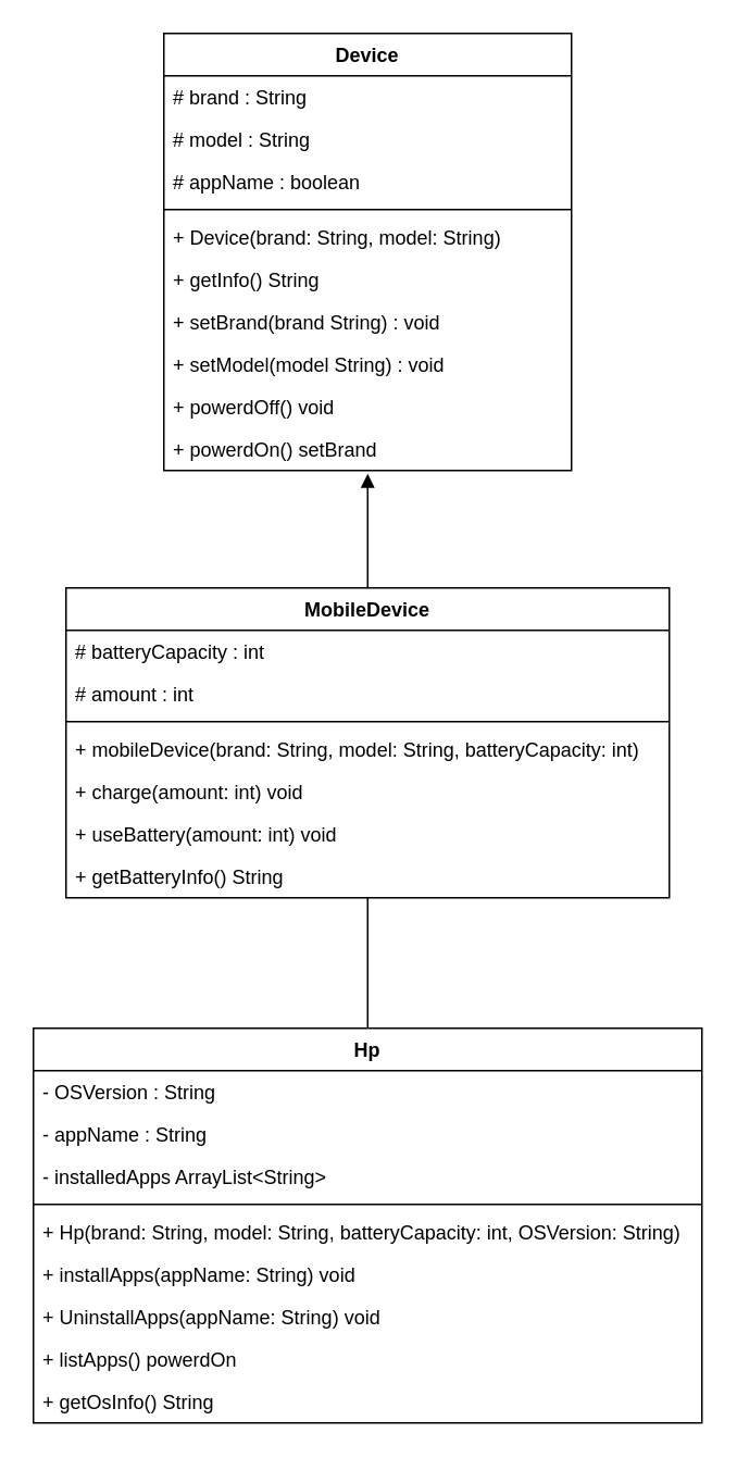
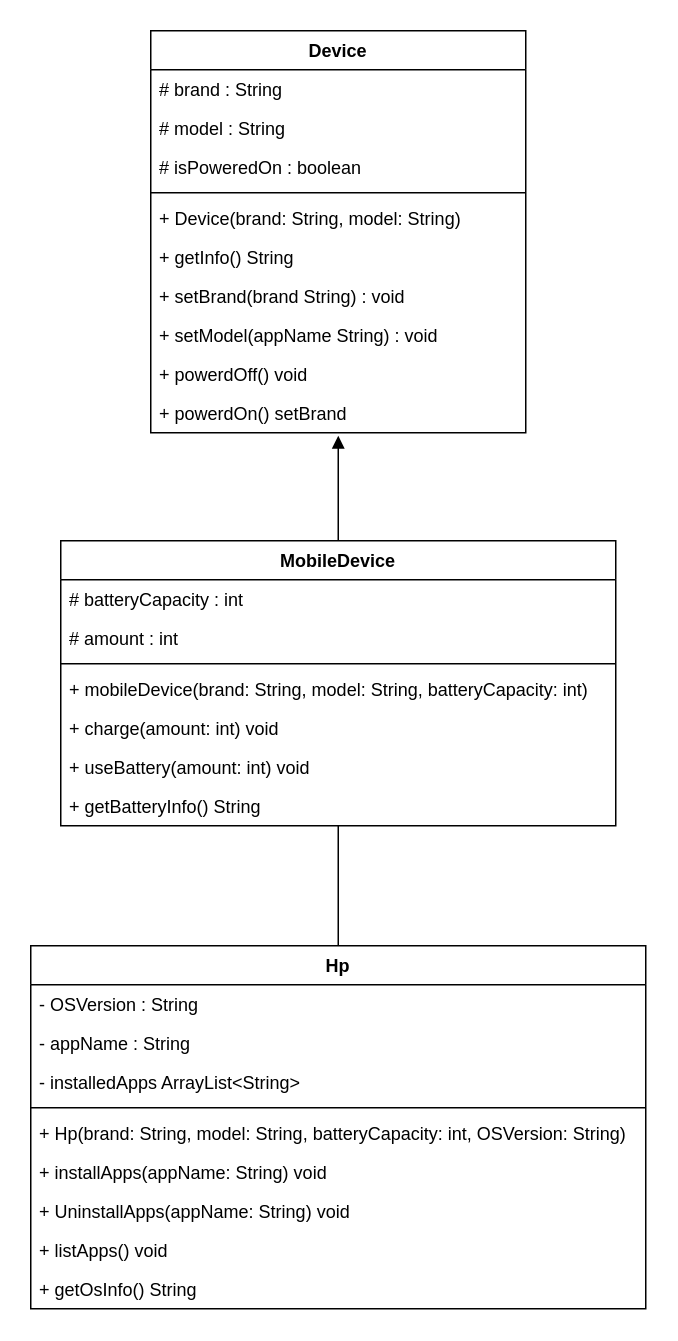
- <mxCell id="5" value="# appName : boolean" style="text;strokeColor=none;fillColor=none;align=left;verticalAlign=top;spacingLeft=4;spacingRight=4;overflow=hidden;rotatable=0;points=[[0,0.5],[1,0.5]];portConstraint=eastwest;whiteSpace=wrap;html=1;" parent="2" vertex="1"><mxGeometry y="78" width="250" height="26" as="geometry" /></mxCell>
+ <mxCell id="5" value="# isPoweredOn : boolean" style="text;strokeColor=none;fillColor=none;align=left;verticalAlign=top;spacingLeft=4;spacingRight=4;overflow=hidden;rotatable=0;points=[[0,0.5],[1,0.5]];portConstraint=eastwest;whiteSpace=wrap;html=1;" parent="2" vertex="1"><mxGeometry y="78" width="250" height="26" as="geometry" /></mxCell>
- <mxCell id="10" value="+ setModel(model String) : void" style="text;strokeColor=none;fillColor=none;align=left;verticalAlign=top;spacingLeft=4;spacingRight=4;overflow=hidden;rotatable=0;points=[[0,0.5],[1,0.5]];portConstraint=eastwest;whiteSpace=wrap;html=1;" parent="2" vertex="1"><mxGeometry y="190" width="250" height="26" as="geometry" /></mxCell>
+ <mxCell id="10" value="+ setModel(appName String) : void" style="text;strokeColor=none;fillColor=none;align=left;verticalAlign=top;spacingLeft=4;spacingRight=4;overflow=hidden;rotatable=0;points=[[0,0.5],[1,0.5]];portConstraint=eastwest;whiteSpace=wrap;html=1;" parent="2" vertex="1"><mxGeometry y="190" width="250" height="26" as="geometry" /></mxCell>
- <mxCell id="29" value="+ listApps() powerdOn" style="text;strokeColor=none;fillColor=none;align=left;verticalAlign=top;spacingLeft=4;spacingRight=4;overflow=hidden;rotatable=0;points=[[0,0.5],[1,0.5]];portConstraint=eastwest;whiteSpace=wrap;html=1;" parent="21" vertex="1"><mxGeometry y="190" width="410" height="26" as="geometry" /></mxCell>
+ <mxCell id="29" value="+ listApps() void" style="text;strokeColor=none;fillColor=none;align=left;verticalAlign=top;spacingLeft=4;spacingRight=4;overflow=hidden;rotatable=0;points=[[0,0.5],[1,0.5]];portConstraint=eastwest;whiteSpace=wrap;html=1;" parent="21" vertex="1"><mxGeometry y="190" width="410" height="26" as="geometry" /></mxCell>
